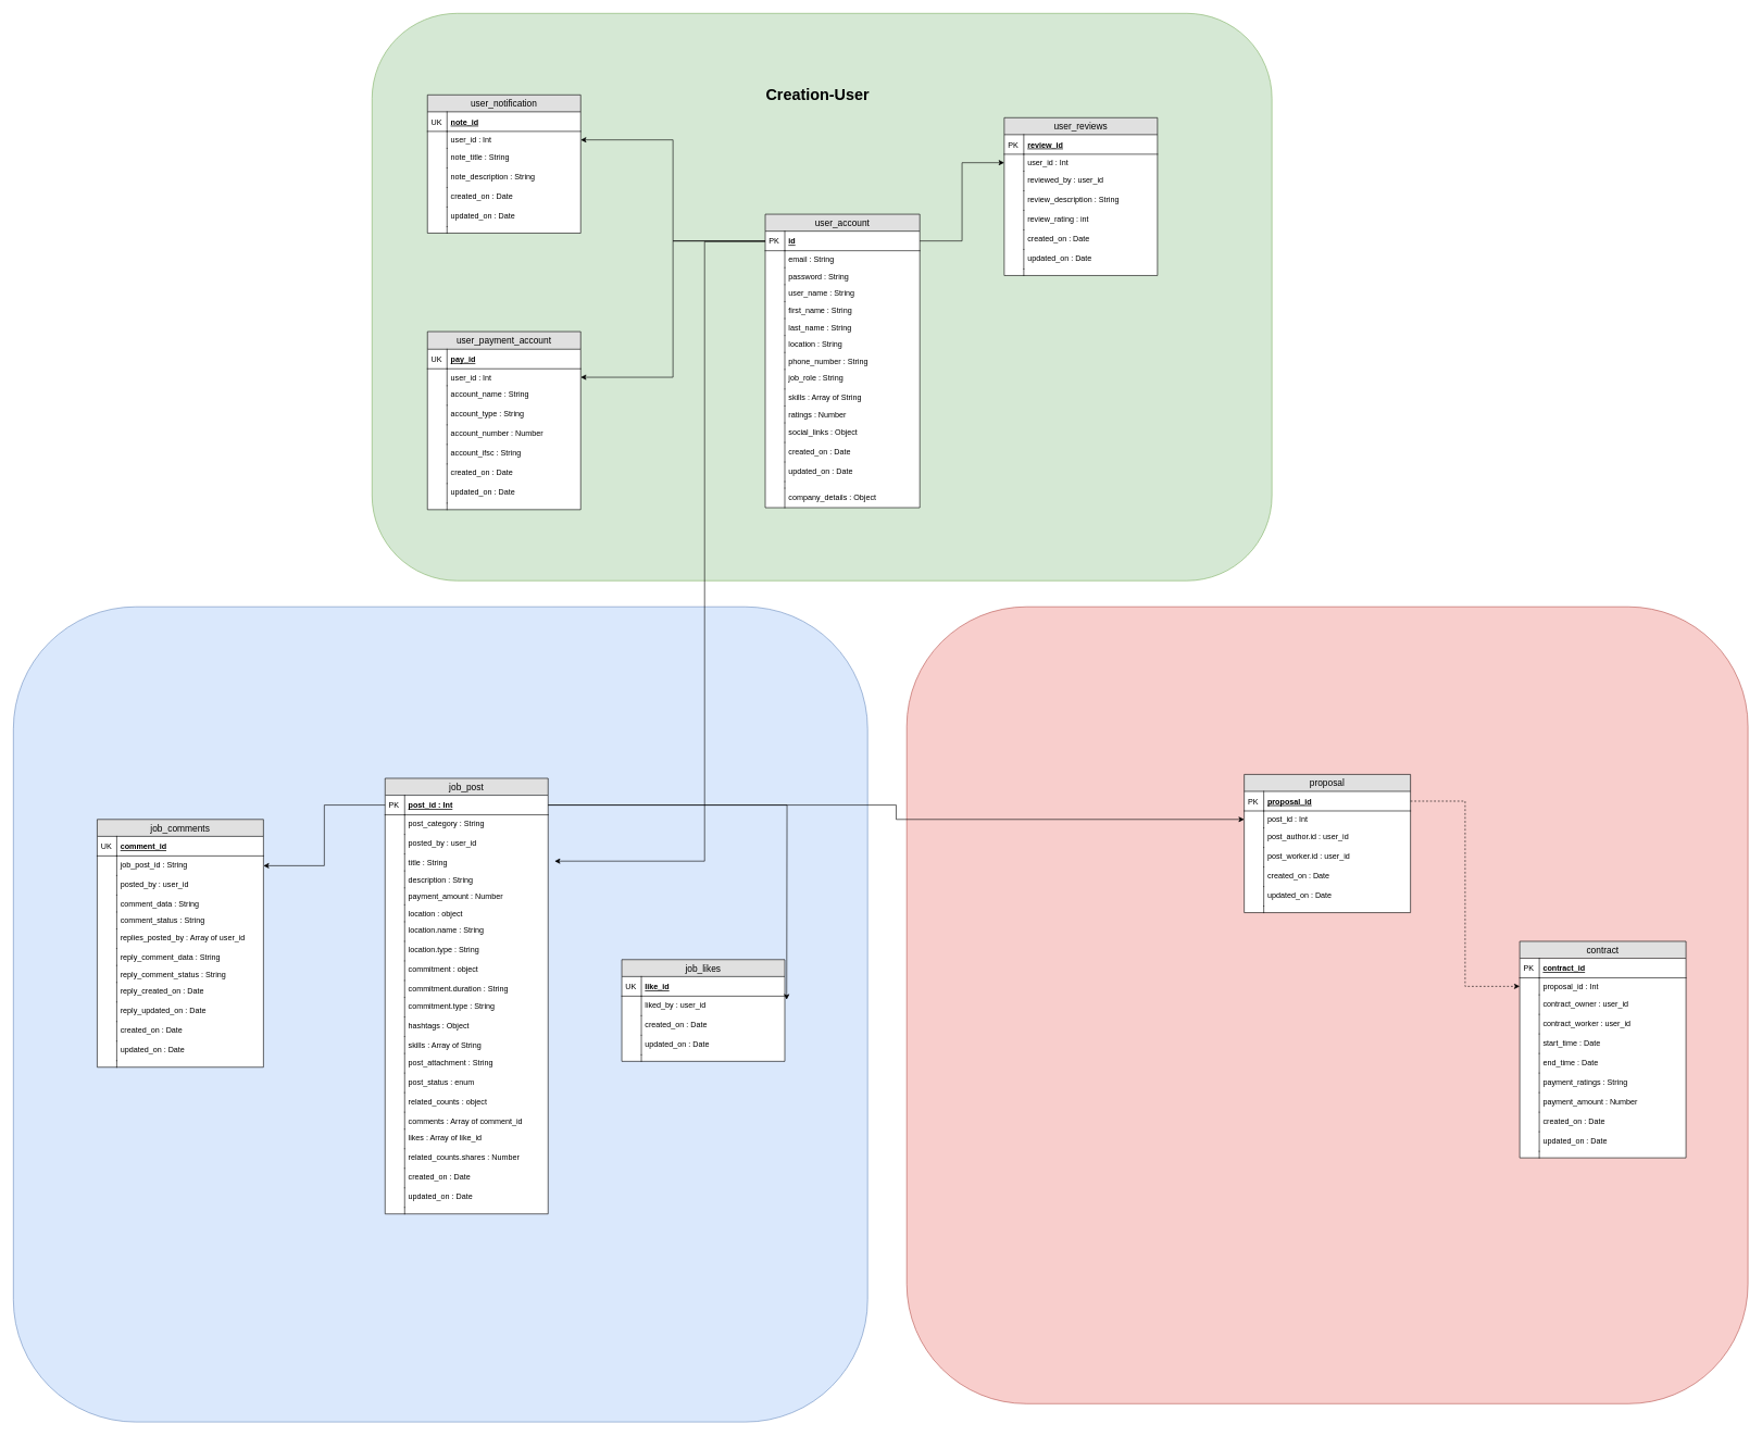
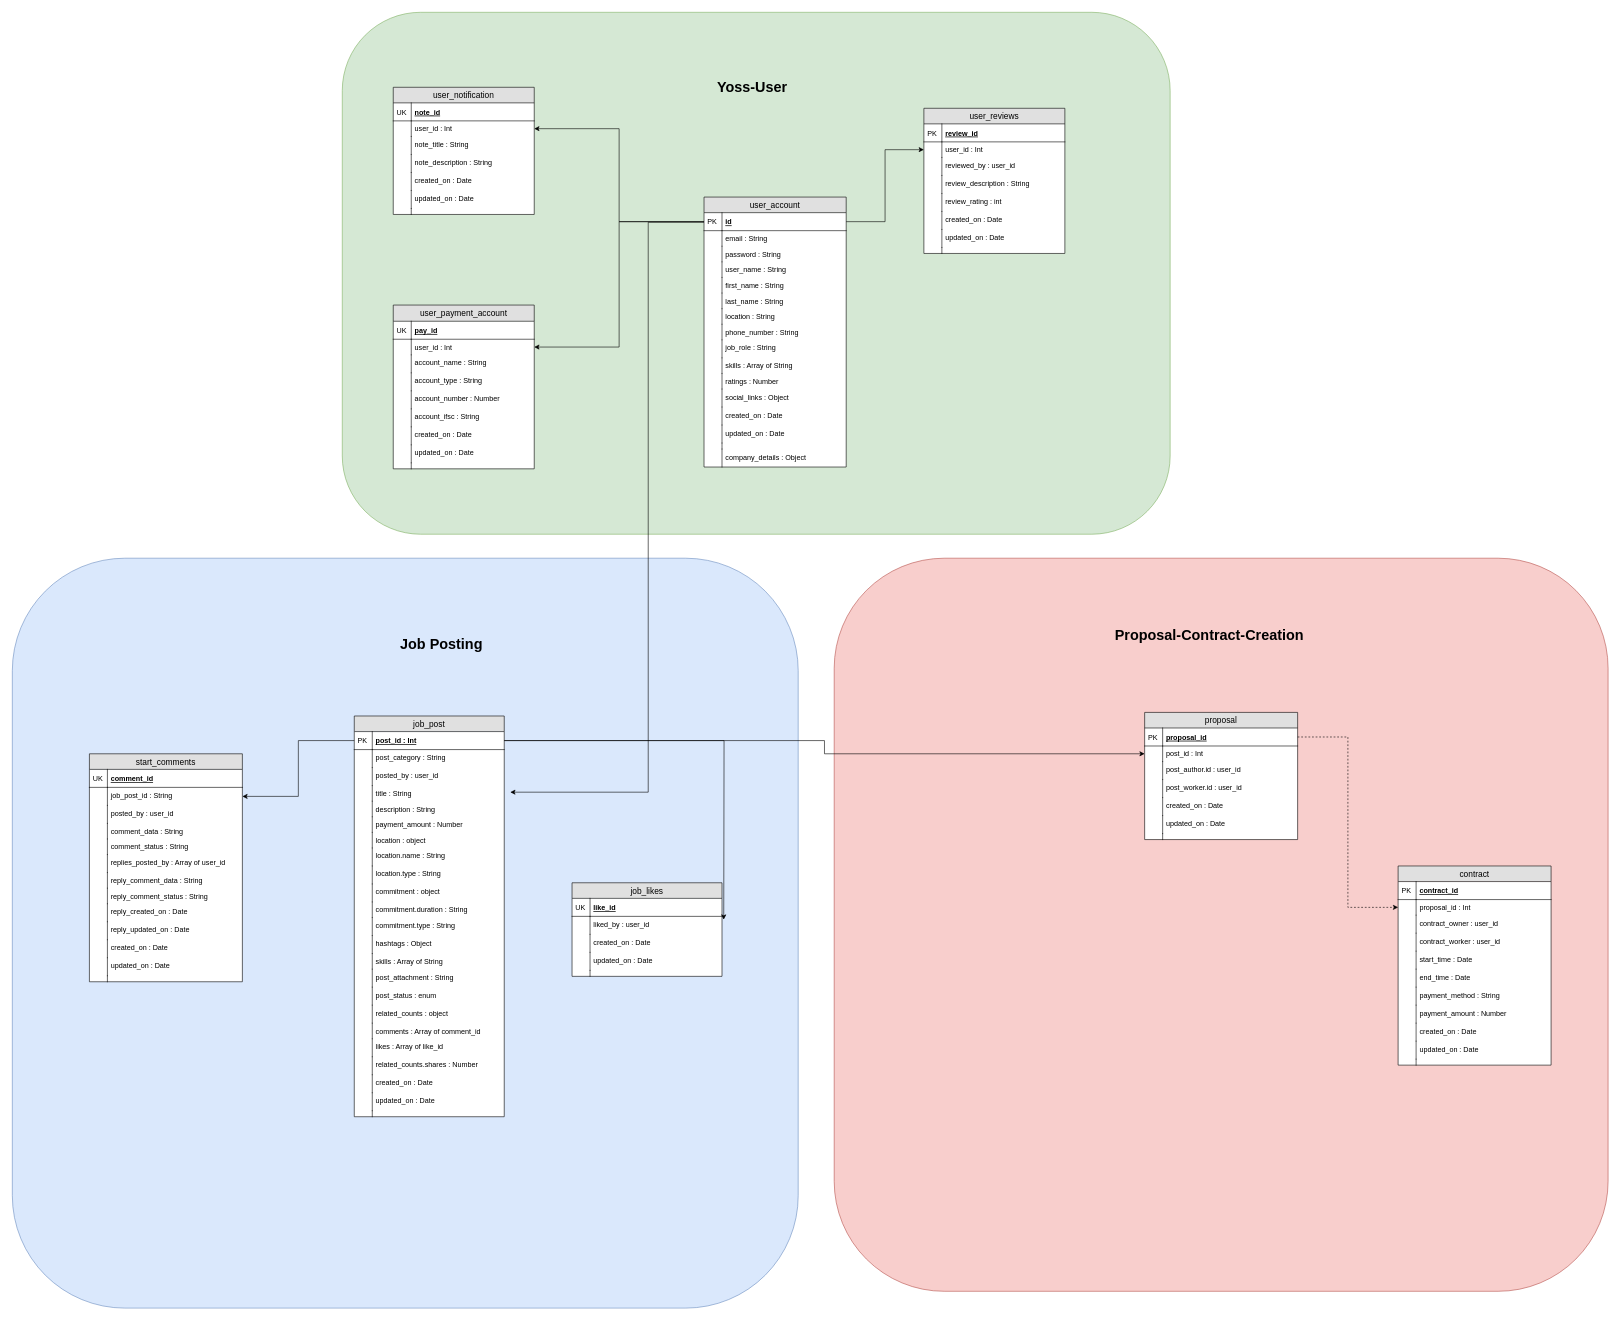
- <mxCell id="57" value="Creation-User" style="text;strokeColor=none;fillColor=none;html=1;fontSize=24;fontStyle=1;verticalAlign=middle;align=center;" parent="1" vertex="1"><mxGeometry x="1122.5" y="130" width="260" height="30" as="geometry" /></mxCell>
+ <mxCell id="57" value="Yoss-User" style="text;strokeColor=none;fillColor=none;html=1;fontSize=24;fontStyle=1;verticalAlign=middle;align=center;" parent="1" vertex="1"><mxGeometry x="1122.5" y="130" width="260" height="30" as="geometry" /></mxCell>
+ <mxCell id="106" value="Proposal-Contract-Creation" style="text;strokeColor=none;fillColor=none;html=1;fontSize=24;fontStyle=1;verticalAlign=middle;align=center;" parent="1" vertex="1"><mxGeometry x="1829.5" y="1038.5" width="370" height="40" as="geometry" /></mxCell>
+ <mxCell id="58" value="Job Posting" style="text;strokeColor=none;fillColor=none;html=1;fontSize=24;fontStyle=1;verticalAlign=middle;align=center;" parent="1" vertex="1"><mxGeometry x="550" y="1053" width="370" height="40" as="geometry" /></mxCell>
- <mxCell id="107" value="job_comments" style="swimlane;fontStyle=0;childLayout=stackLayout;horizontal=1;startSize=26;fillColor=#e0e0e0;horizontalStack=0;resizeParent=1;resizeParentMax=0;resizeLast=0;collapsible=1;marginBottom=0;swimlaneFillColor=#ffffff;align=center;fontSize=14;" parent="1" vertex="1"><mxGeometry x="148.5" y="1256" width="255" height="380" as="geometry"><mxRectangle x="360" y="70" width="120" height="16" as="alternateBounds" /></mxGeometry></mxCell>
+ <mxCell id="107" value="start_comments" style="swimlane;fontStyle=0;childLayout=stackLayout;horizontal=1;startSize=26;fillColor=#e0e0e0;horizontalStack=0;resizeParent=1;resizeParentMax=0;resizeLast=0;collapsible=1;marginBottom=0;swimlaneFillColor=#ffffff;align=center;fontSize=14;" parent="1" vertex="1"><mxGeometry x="148.5" y="1256" width="255" height="380" as="geometry"><mxRectangle x="360" y="70" width="120" height="16" as="alternateBounds" /></mxGeometry></mxCell>
- <mxCell id="193" value="payment_ratings : String" style="shape=partialRectangle;top=0;left=0;right=0;bottom=0;align=left;verticalAlign=top;fillColor=none;spacingLeft=34;spacingRight=4;overflow=hidden;rotatable=0;points=[[0,0.5],[1,0.5]];portConstraint=eastwest;dropTarget=0;fontSize=12;" parent="180" vertex="1"><mxGeometry y="202" width="255" height="30" as="geometry" /></mxCell>
+ <mxCell id="193" value="payment_method : String" style="shape=partialRectangle;top=0;left=0;right=0;bottom=0;align=left;verticalAlign=top;fillColor=none;spacingLeft=34;spacingRight=4;overflow=hidden;rotatable=0;points=[[0,0.5],[1,0.5]];portConstraint=eastwest;dropTarget=0;fontSize=12;" parent="180" vertex="1"><mxGeometry y="202" width="255" height="30" as="geometry" /></mxCell>
